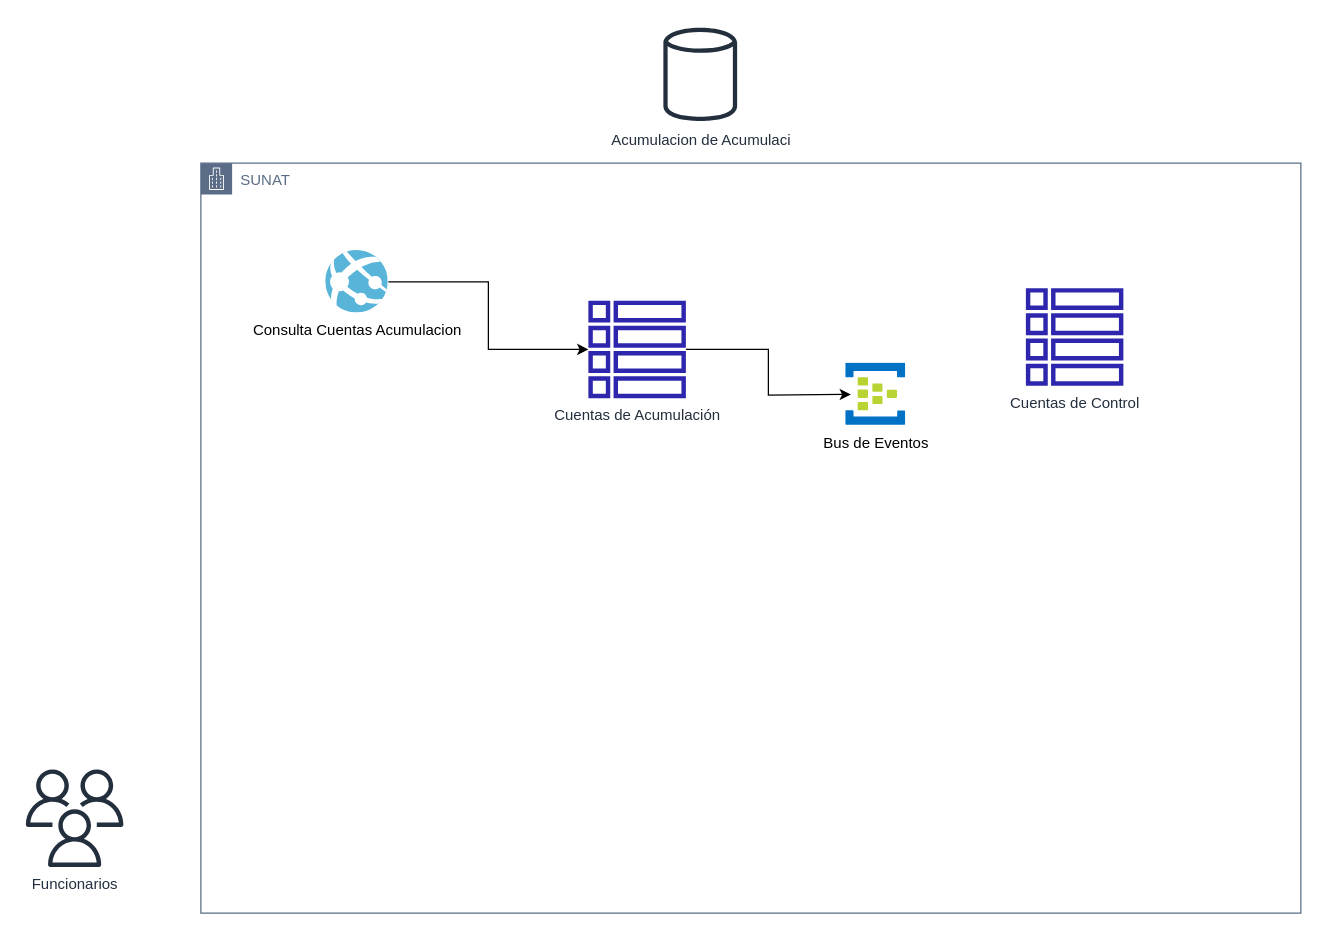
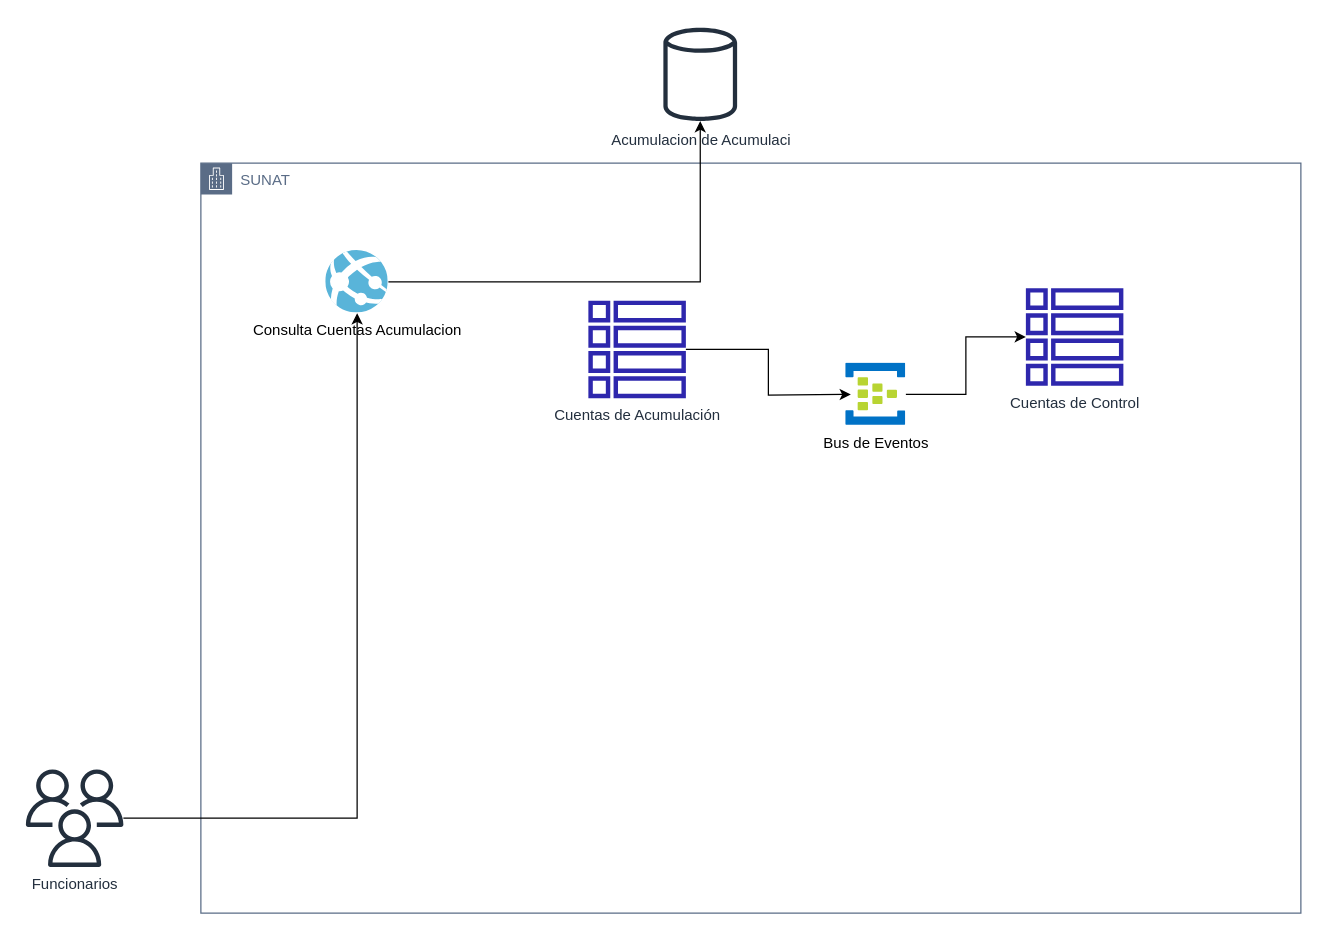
- <mxCell id="8" style="edgeStyle=orthogonalEdgeStyle;rounded=0;orthogonalLoop=1;jettySize=auto;html=1;" edge="1" parent="2" source="9" target="4"><mxGeometry relative="1" as="geometry" /></mxCell>
+ <mxCell id="8" style="edgeStyle=orthogonalEdgeStyle;rounded=0;orthogonalLoop=1;jettySize=auto;html=1;" edge="1" parent="2" source="9" target="12"><mxGeometry relative="1" as="geometry" /></mxCell>
+ <mxCell id="5" style="edgeStyle=orthogonalEdgeStyle;rounded=0;orthogonalLoop=1;jettySize=auto;html=1;" edge="1" parent="2" source="6" target="7"><mxGeometry relative="1" as="geometry" /></mxCell>
+ <mxCell id="10" style="edgeStyle=orthogonalEdgeStyle;rounded=0;orthogonalLoop=1;jettySize=auto;html=1;" edge="1" parent="1" source="11" target="9"><mxGeometry relative="1" as="geometry" /></mxCell>
